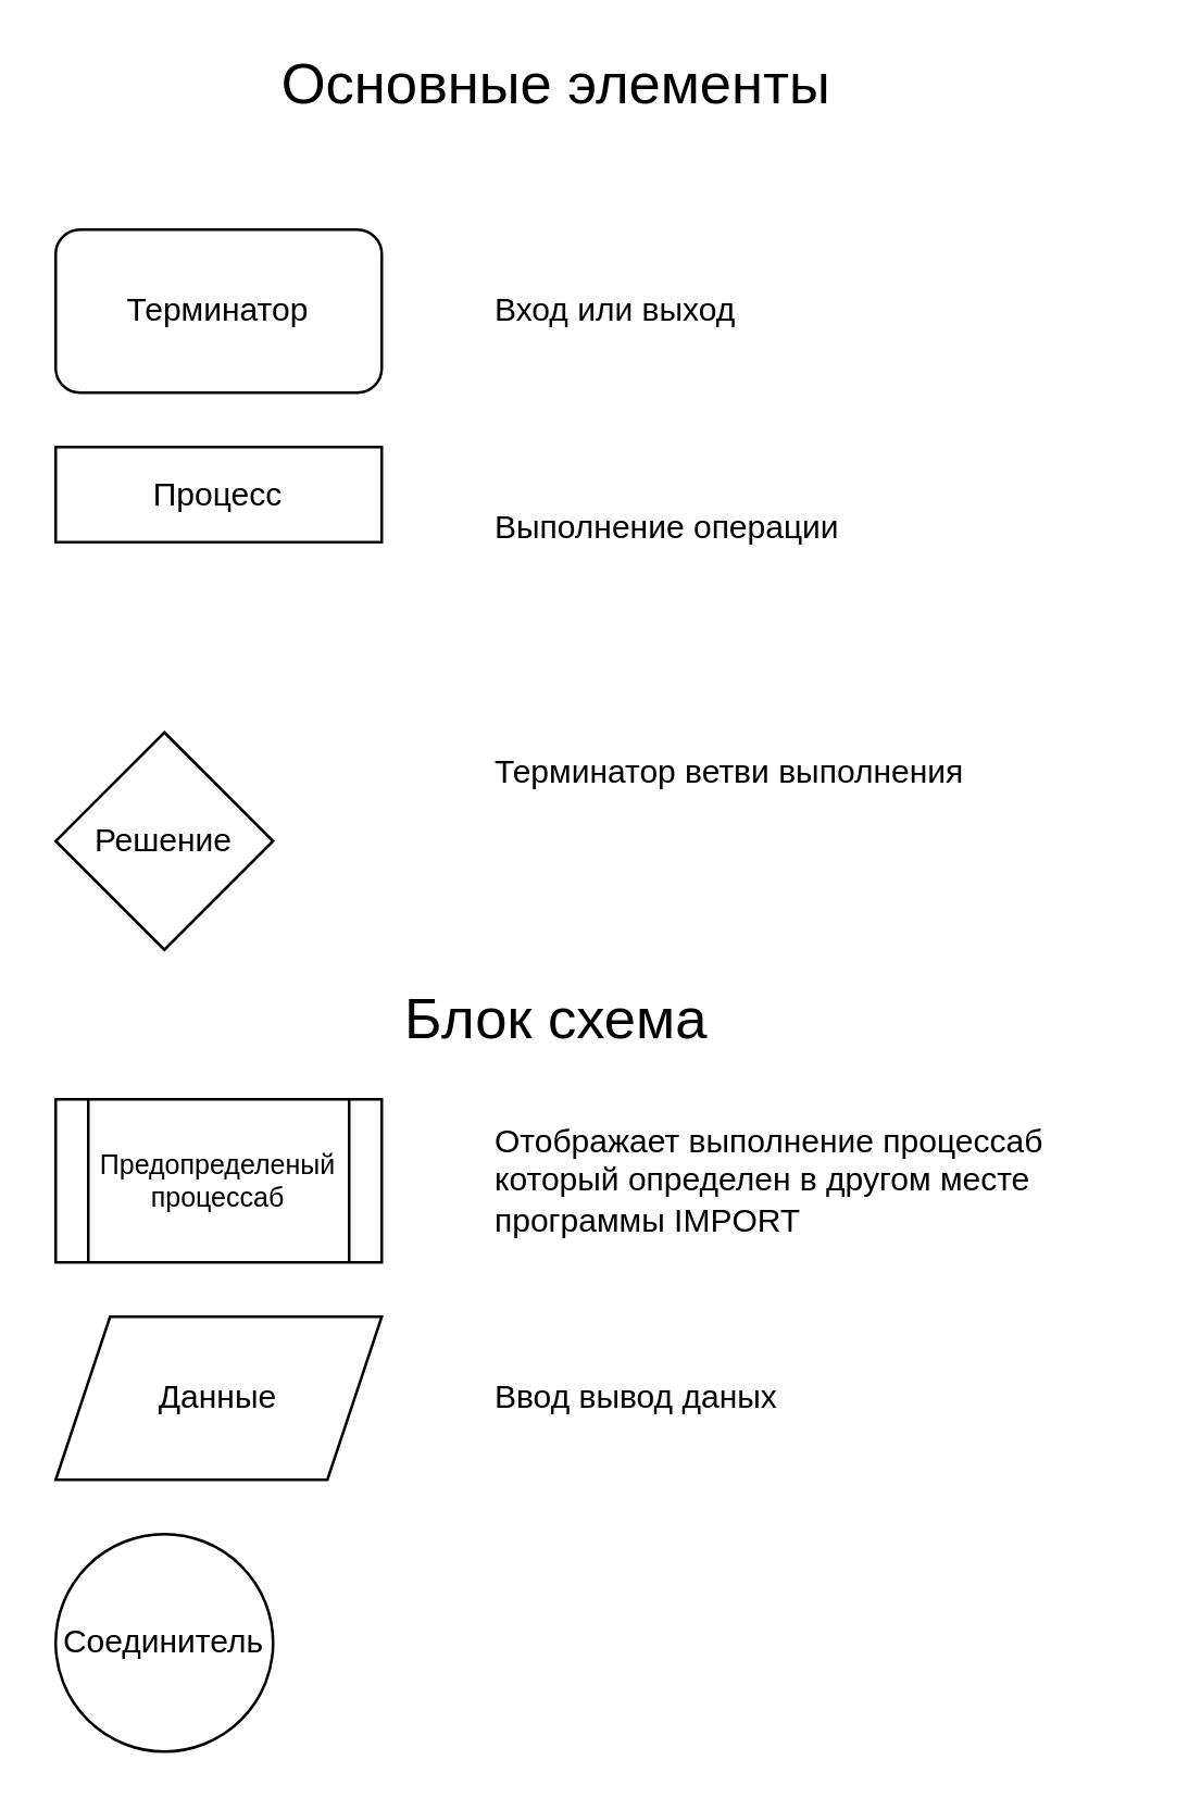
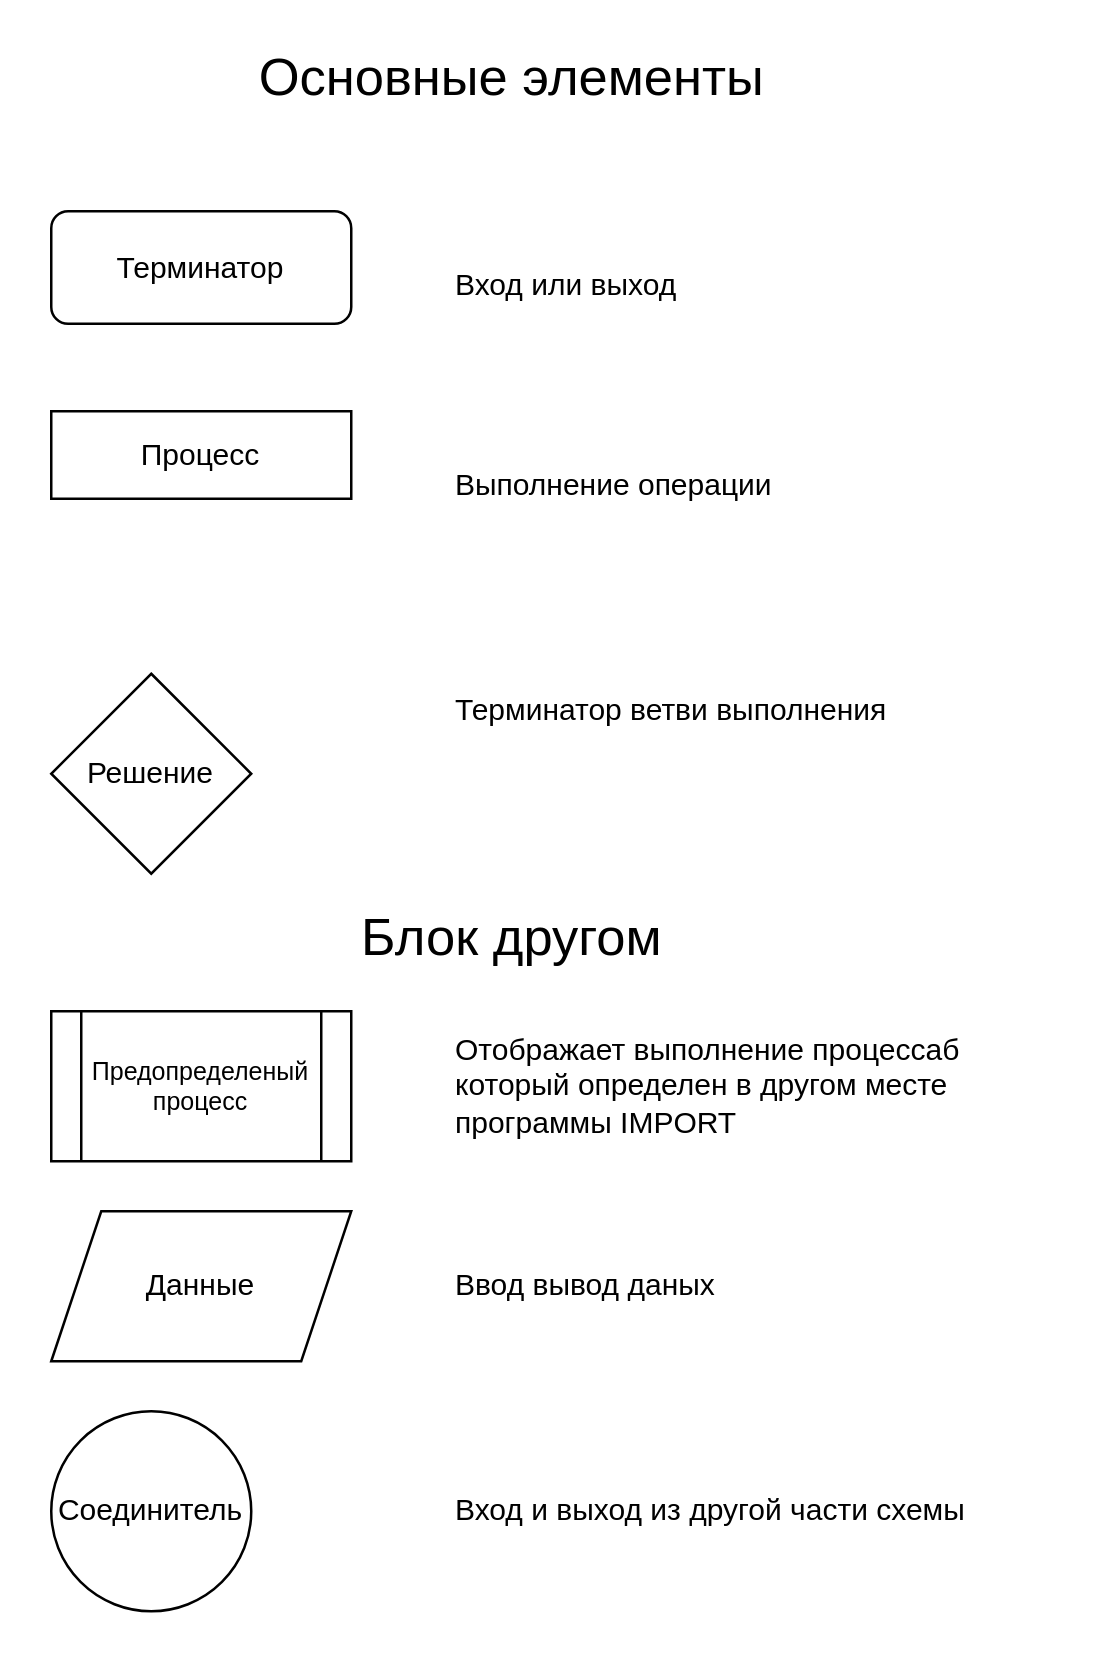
- <mxCell id="2" value="Терминатор" style="rounded=1;whiteSpace=wrap;html=1;" parent="1" vertex="1"><mxGeometry x="20" y="84" width="120" height="60" as="geometry" /></mxCell>
+ <mxCell id="2" value="Терминатор" style="rounded=1;whiteSpace=wrap;html=1;" parent="1" vertex="1"><mxGeometry x="20" y="84" width="120" height="45" as="geometry" /></mxCell>
- <mxCell id="9" value="Блок схема" style="text;html=1;strokeColor=none;fillColor=none;align=center;verticalAlign=middle;whiteSpace=wrap;rounded=0;sketch=0;fontSize=21;" vertex="1" parent="1"><mxGeometry x="52" y="364" width="305" height="20" as="geometry" /></mxCell>
+ <mxCell id="9" value="Блок другом" style="text;html=1;strokeColor=none;fillColor=none;align=center;verticalAlign=middle;whiteSpace=wrap;rounded=0;sketch=0;fontSize=21;" vertex="1" parent="1"><mxGeometry x="52" y="364" width="305" height="20" as="geometry" /></mxCell>
- <mxCell id="10" value="Предопределеный процессаб" style="shape=process;whiteSpace=wrap;html=1;backgroundOutline=1;rounded=0;sketch=0;fontSize=10;" vertex="1" parent="1"><mxGeometry x="20" y="404" width="120" height="60" as="geometry" /></mxCell>
+ <mxCell id="10" value="Предопределеный процесс" style="shape=process;whiteSpace=wrap;html=1;backgroundOutline=1;rounded=0;sketch=0;fontSize=10;" vertex="1" parent="1"><mxGeometry x="20" y="404" width="120" height="60" as="geometry" /></mxCell>
+ <mxCell id="15" value="Вход и выход из другой части схемы" style="text;html=1;strokeColor=none;fillColor=none;align=left;verticalAlign=middle;whiteSpace=wrap;rounded=0;" vertex="1" parent="1"><mxGeometry x="180" y="594" width="240" height="20" as="geometry" /></mxCell>
